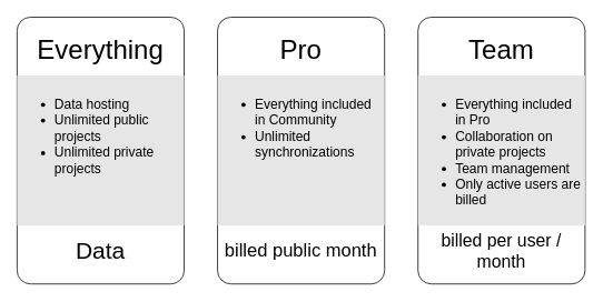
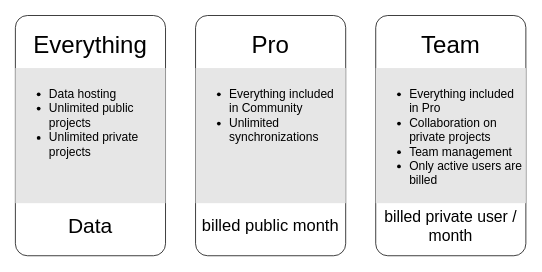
- <mxCell id="12" value="&lt;font style=&quot;font-size: 21px&quot;&gt;billed per user / month&lt;br&gt;&lt;/font&gt;" style="text;html=1;strokeColor=none;fillColor=none;align=center;verticalAlign=middle;whiteSpace=wrap;rounded=0;" vertex="1" parent="1"><mxGeometry x="500" y="260" width="200" height="80" as="geometry" /></mxCell>
+ <mxCell id="12" value="&lt;font style=&quot;font-size: 21px&quot;&gt;billed private user / month&lt;br&gt;&lt;/font&gt;" style="text;html=1;strokeColor=none;fillColor=none;align=center;verticalAlign=middle;whiteSpace=wrap;rounded=0;" vertex="1" parent="1"><mxGeometry x="500" y="260" width="200" height="80" as="geometry" /></mxCell>
